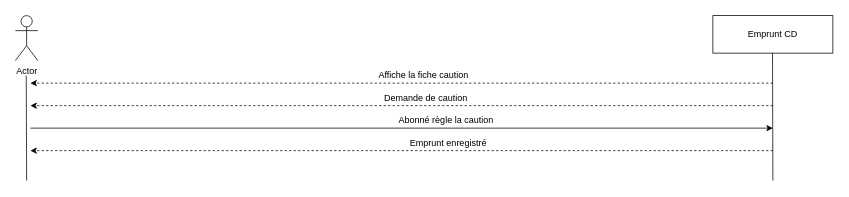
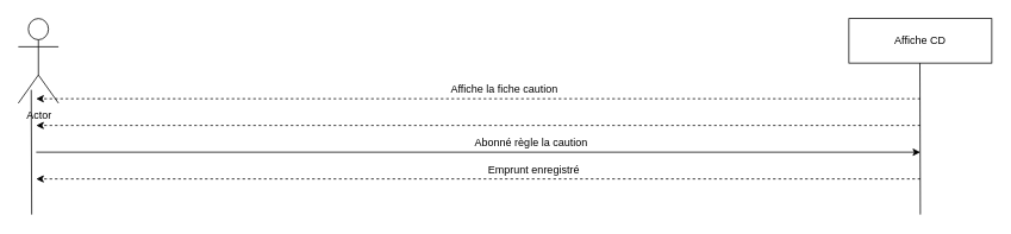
- <mxCell id="4" value="Emprunt CD" style="rounded=0;whiteSpace=wrap;html=1;" vertex="1" parent="1"><mxGeometry x="950" y="20" width="160" height="50" as="geometry" /></mxCell>
+ <mxCell id="4" value="Affiche CD" style="rounded=0;whiteSpace=wrap;html=1;" vertex="1" parent="1"><mxGeometry x="950" y="20" width="160" height="50" as="geometry" /></mxCell>
- <mxCell id="2" value="Actor" style="shape=umlActor;verticalLabelPosition=bottom;labelBackgroundColor=#ffffff;verticalAlign=top;html=1;outlineConnect=0;" vertex="1" parent="1"><mxGeometry x="20" y="20" width="30" height="60" as="geometry" /></mxCell>
+ <mxCell id="2" value="Actor" style="shape=umlActor;verticalLabelPosition=bottom;labelBackgroundColor=#ffffff;verticalAlign=top;html=1;outlineConnect=0;" vertex="1" parent="1"><mxGeometry x="20" y="20" width="45" height="95" as="geometry" /></mxCell>
- <mxCell id="7" value="Demande de caution" style="text;html=1;strokeColor=none;fillColor=none;align=center;verticalAlign=middle;whiteSpace=wrap;rounded=0;" vertex="1" parent="1"><mxGeometry x="410" y="120" width="315" height="20" as="geometry" /></mxCell>
